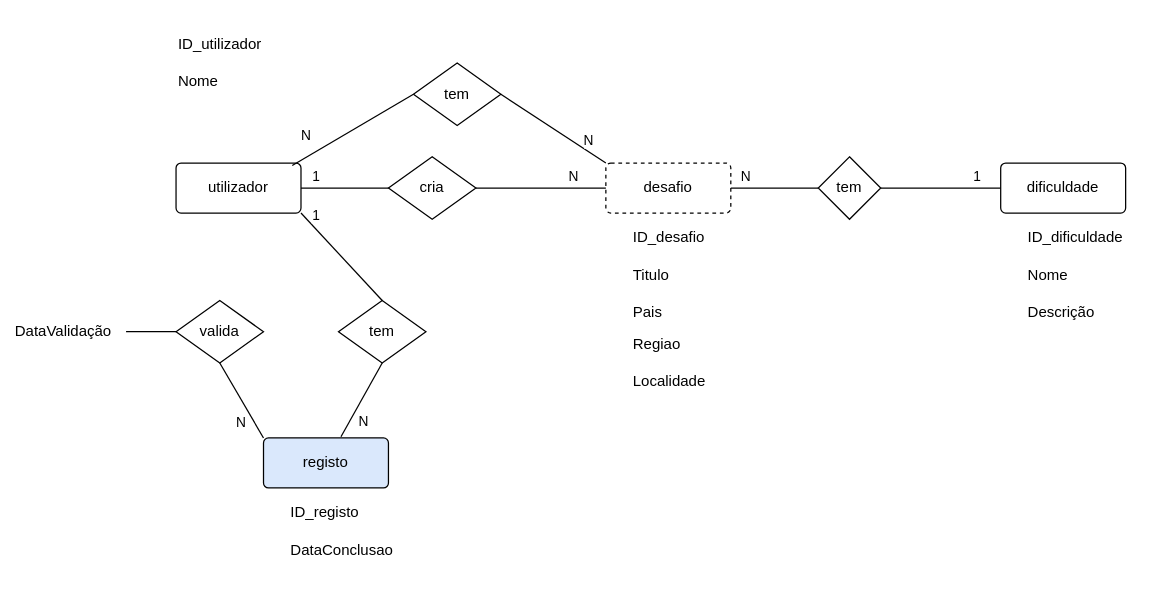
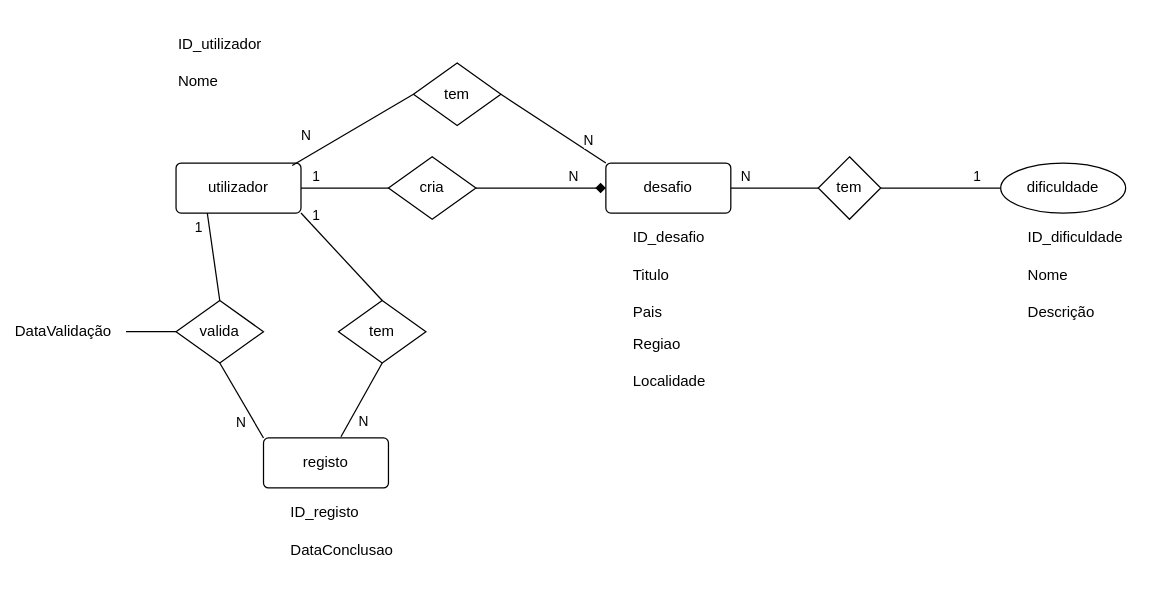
- <mxCell id="14" value="" style="endArrow=none;html=1;rounded=0;entryX=0;entryY=0.5;entryDx=0;entryDy=0;exitX=1;exitY=0.5;exitDx=0;exitDy=0;" edge="1" parent="1" source="13" target="3"><mxGeometry width="50" height="50" relative="1" as="geometry"><mxPoint x="380" y="150" as="sourcePoint" /><mxPoint x="560" y="210" as="targetPoint" /></mxGeometry></mxCell>
+ <mxCell id="14" value="" style="endArrow=diamond;html=1;rounded=0;entryX=0;entryY=0.5;entryDx=0;entryDy=0;exitX=1;exitY=0.5;exitDx=0;exitDy=0;" edge="1" parent="1" source="13" target="3"><mxGeometry width="50" height="50" relative="1" as="geometry"><mxPoint x="380" y="150" as="sourcePoint" /><mxPoint x="560" y="210" as="targetPoint" /></mxGeometry></mxCell>
- <mxCell id="3" value="desafio" style="rounded=1;arcSize=10;whiteSpace=wrap;html=1;align=center;dashed=1;" vertex="1" parent="1"><mxGeometry x="484" y="130" width="100" height="40" as="geometry" /></mxCell>
+ <mxCell id="3" value="desafio" style="rounded=1;arcSize=10;whiteSpace=wrap;html=1;align=center;" vertex="1" parent="1"><mxGeometry x="484" y="130" width="100" height="40" as="geometry" /></mxCell>
- <mxCell id="5" value="dificuldade" style="rounded=1;arcSize=10;whiteSpace=wrap;html=1;align=center;" vertex="1" parent="1"><mxGeometry x="800" y="130" width="100" height="40" as="geometry" /></mxCell>
+ <mxCell id="5" value="dificuldade" style="ellipse;arcSize=10;whiteSpace=wrap;html=1;align=center;" vertex="1" parent="1"><mxGeometry x="800" y="130" width="100" height="40" as="geometry" /></mxCell>
+ <mxCell id="18" value="" style="endArrow=none;html=1;rounded=0;entryX=0.25;entryY=1;entryDx=0;entryDy=0;exitX=0.5;exitY=0;exitDx=0;exitDy=0;" edge="1" parent="1" source="17" target="2"><mxGeometry width="50" height="50" relative="1" as="geometry"><mxPoint x="510" y="260" as="sourcePoint" /><mxPoint x="560" y="210" as="targetPoint" /></mxGeometry></mxCell>
+ <mxCell id="19" value="1" style="edgeLabel;html=1;align=center;verticalAlign=middle;resizable=0;points=[];" vertex="1" connectable="0" parent="18"><mxGeometry x="0.66" y="1" relative="1" as="geometry"><mxPoint x="-8" as="offset" /></mxGeometry></mxCell>
- <mxCell id="4" value="registo" style="rounded=1;arcSize=10;whiteSpace=wrap;html=1;align=center;fillColor=#dae8fc;" vertex="1" parent="1"><mxGeometry x="210" y="350" width="100" height="40" as="geometry" /></mxCell>
+ <mxCell id="4" value="registo" style="rounded=1;arcSize=10;whiteSpace=wrap;html=1;align=center;" vertex="1" parent="1"><mxGeometry x="210" y="350" width="100" height="40" as="geometry" /></mxCell>
